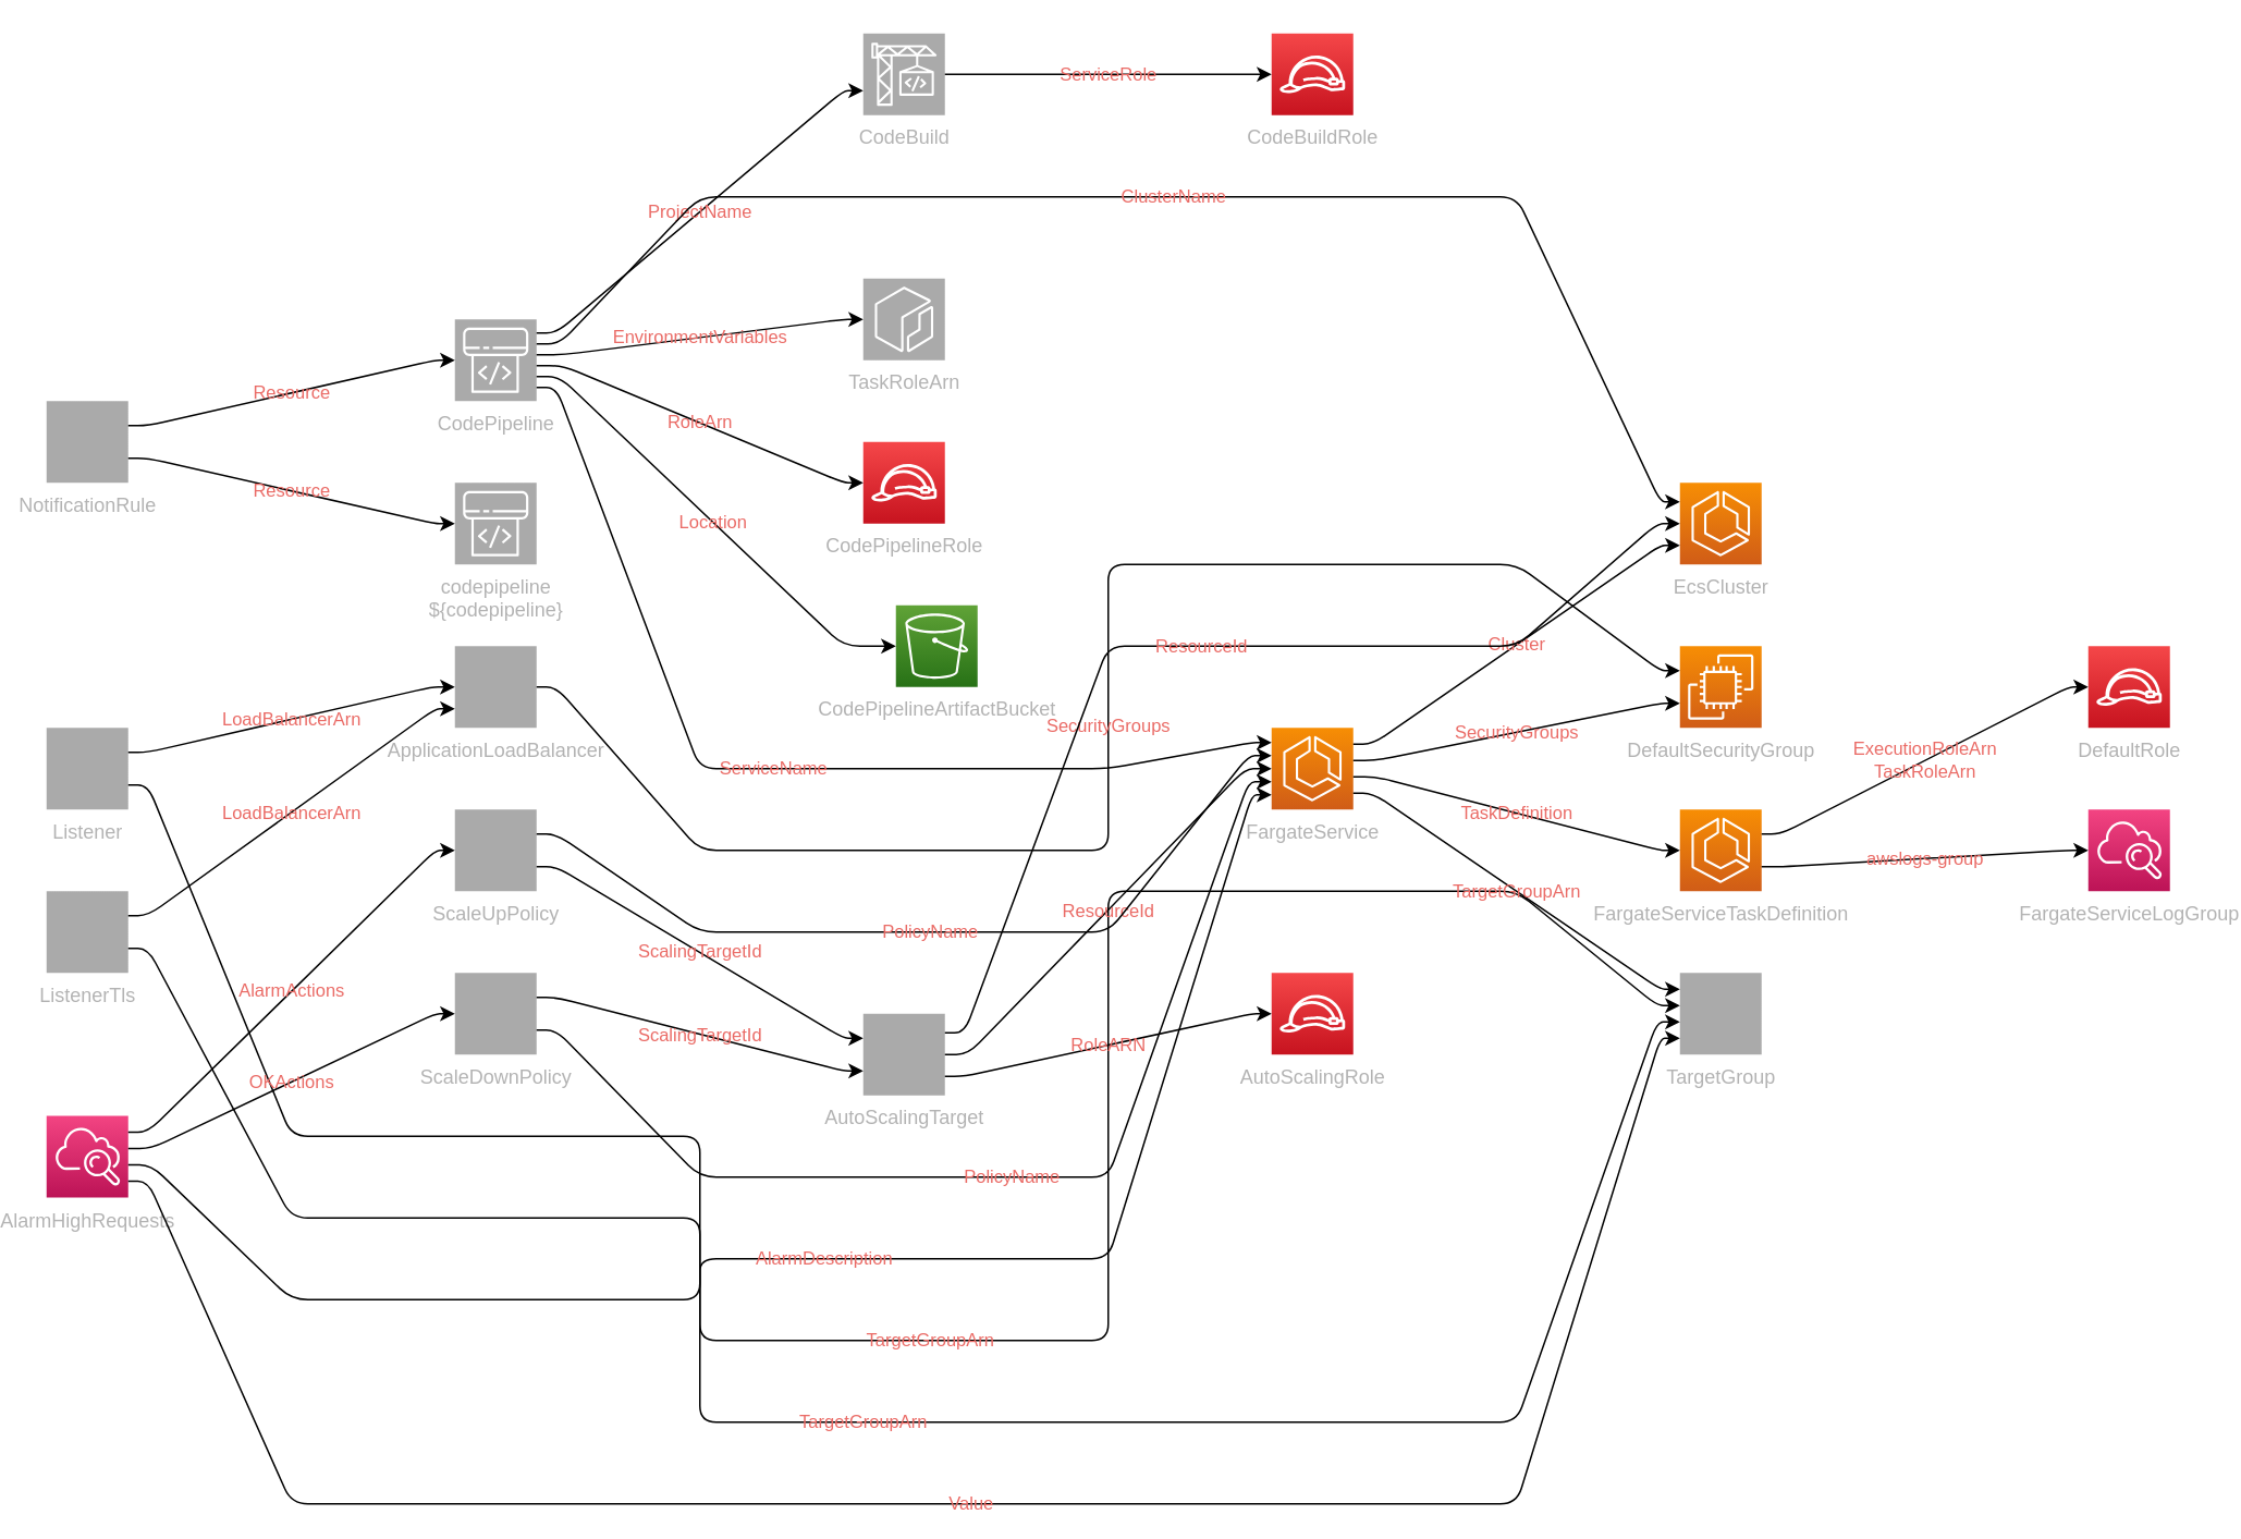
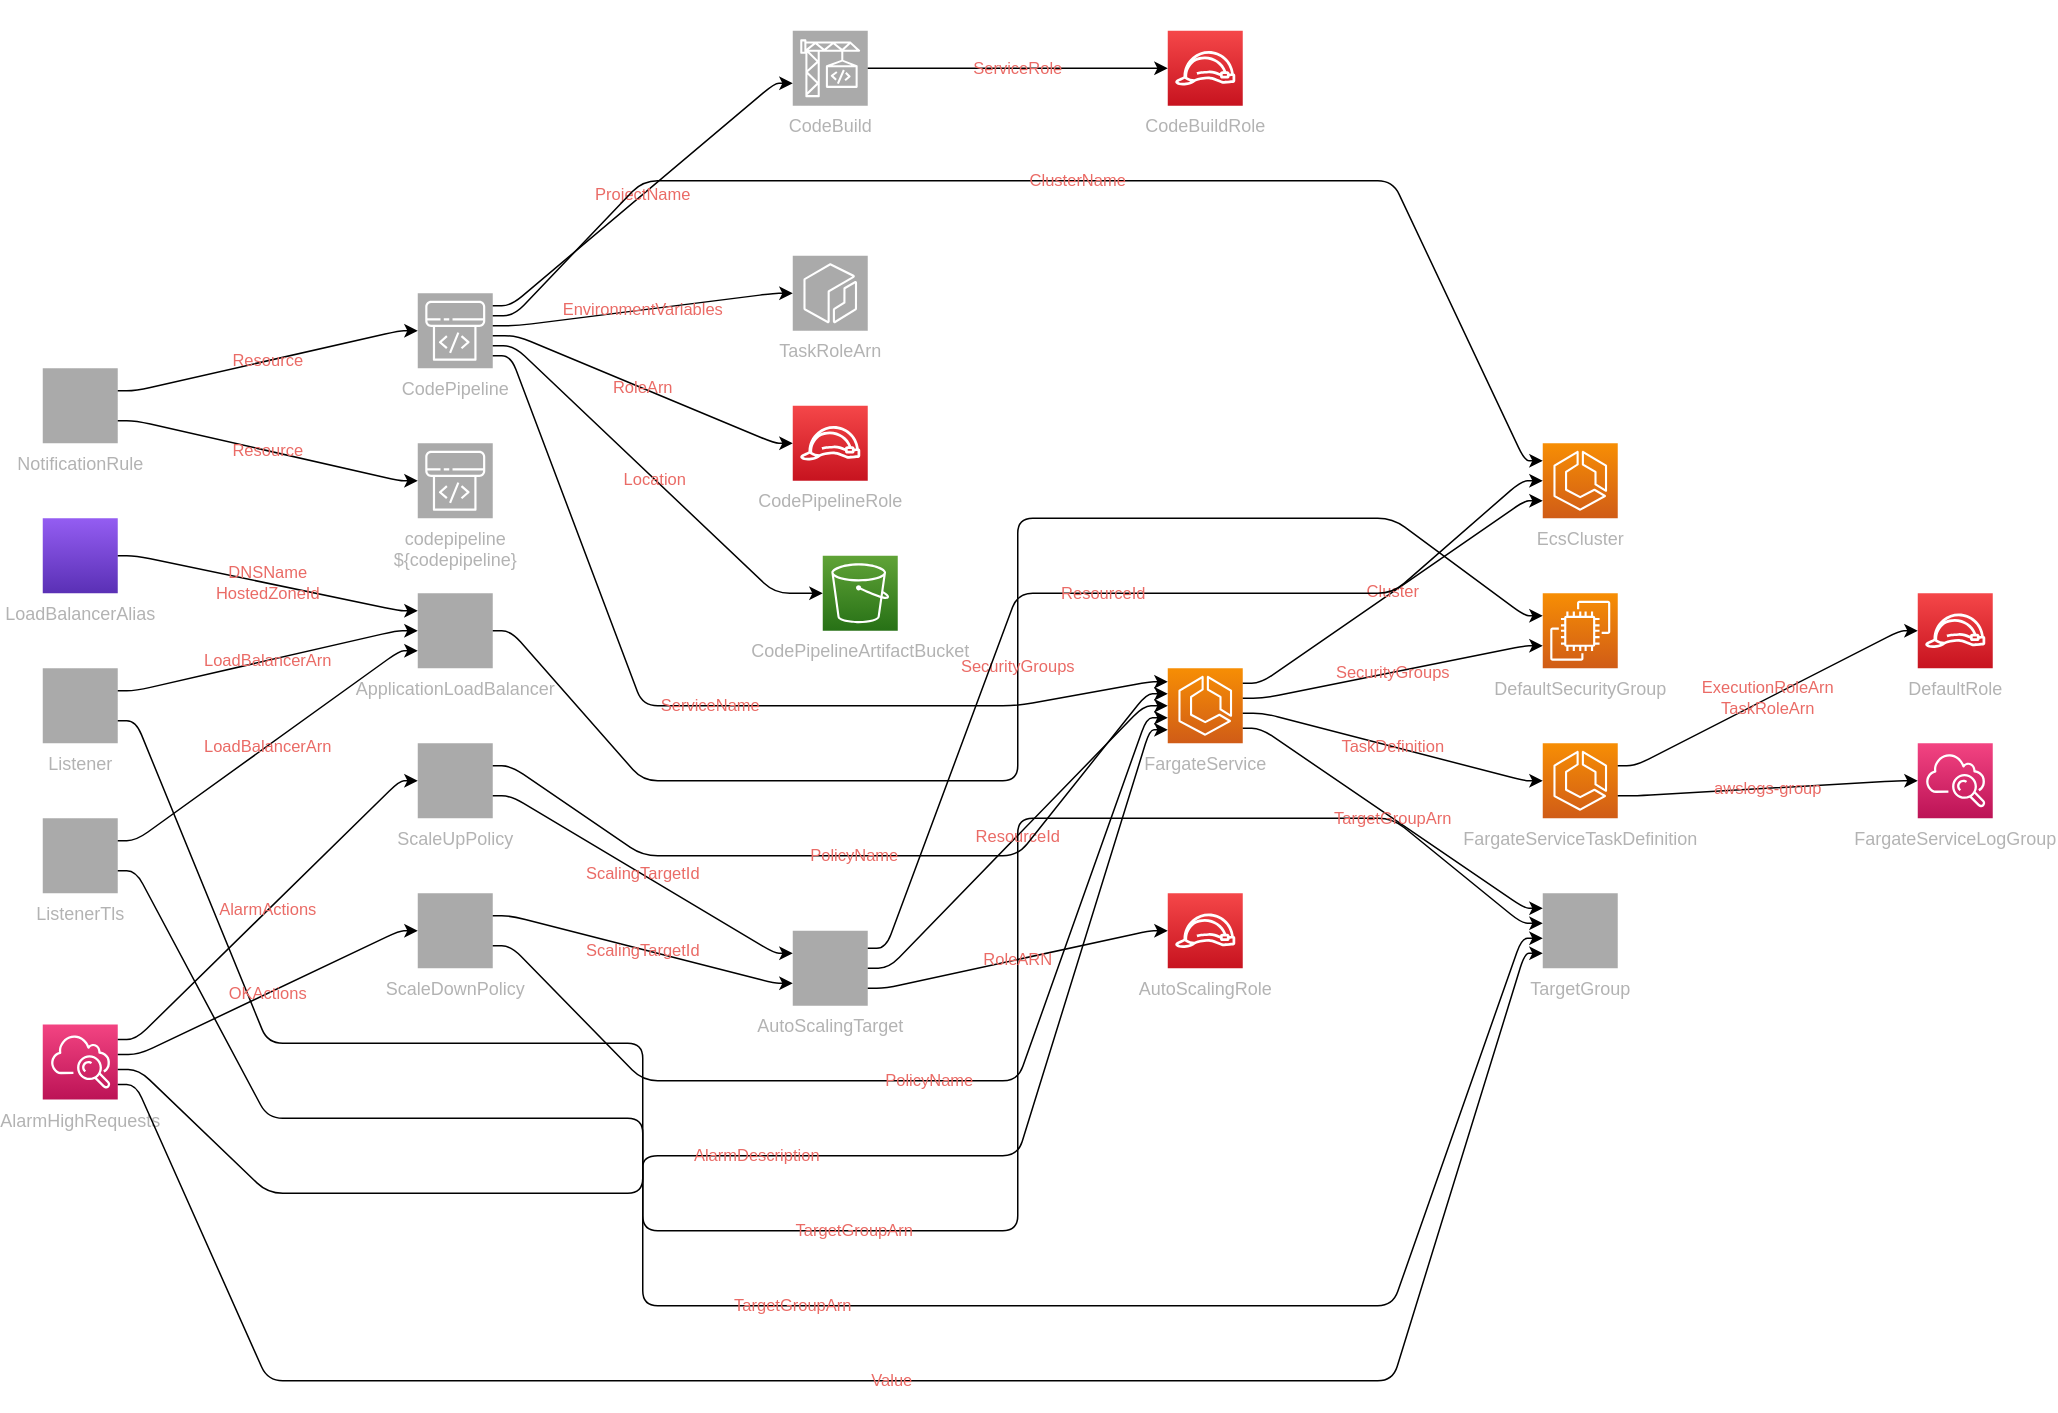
+ <mxCell id="7" value="LoadBalancerAlias" style="outlineConnect=0;fontColor=#B3B3B3;gradientColor=#945DF2;gradientDirection=north;fillColor=#5A30B5;strokeColor=#ffffff;dashed=0;verticalLabelPosition=bottom;verticalAlign=top;align=center;html=1;fontSize=12;fontStyle=0;aspect=fixed;shape=mxgraph.aws4.resourceIcon;resIcon=mxgraph.aws4.route53;" vertex="1" parent="1"><mxGeometry y="345" width="50" height="50" as="geometry" x="20" /></mxCell>
+ <mxCell id="27" value="DNSName&#10;HostedZoneId" style="edgeStyle=orthogonalEdgeStyle;rounded=1;orthogonalLoop=1;jettySize=auto;html=1;labelBackgroundColor=none;fontColor=#EA6B66;noEdgeStyle=1;orthogonal=1;" edge="1" parent="1" source="7" target="6"><mxGeometry relative="1" as="geometry"><Array as="points"><mxPoint x="82" y="370" /><mxPoint x="258" y="406.667" /></Array></mxGeometry></mxCell>
